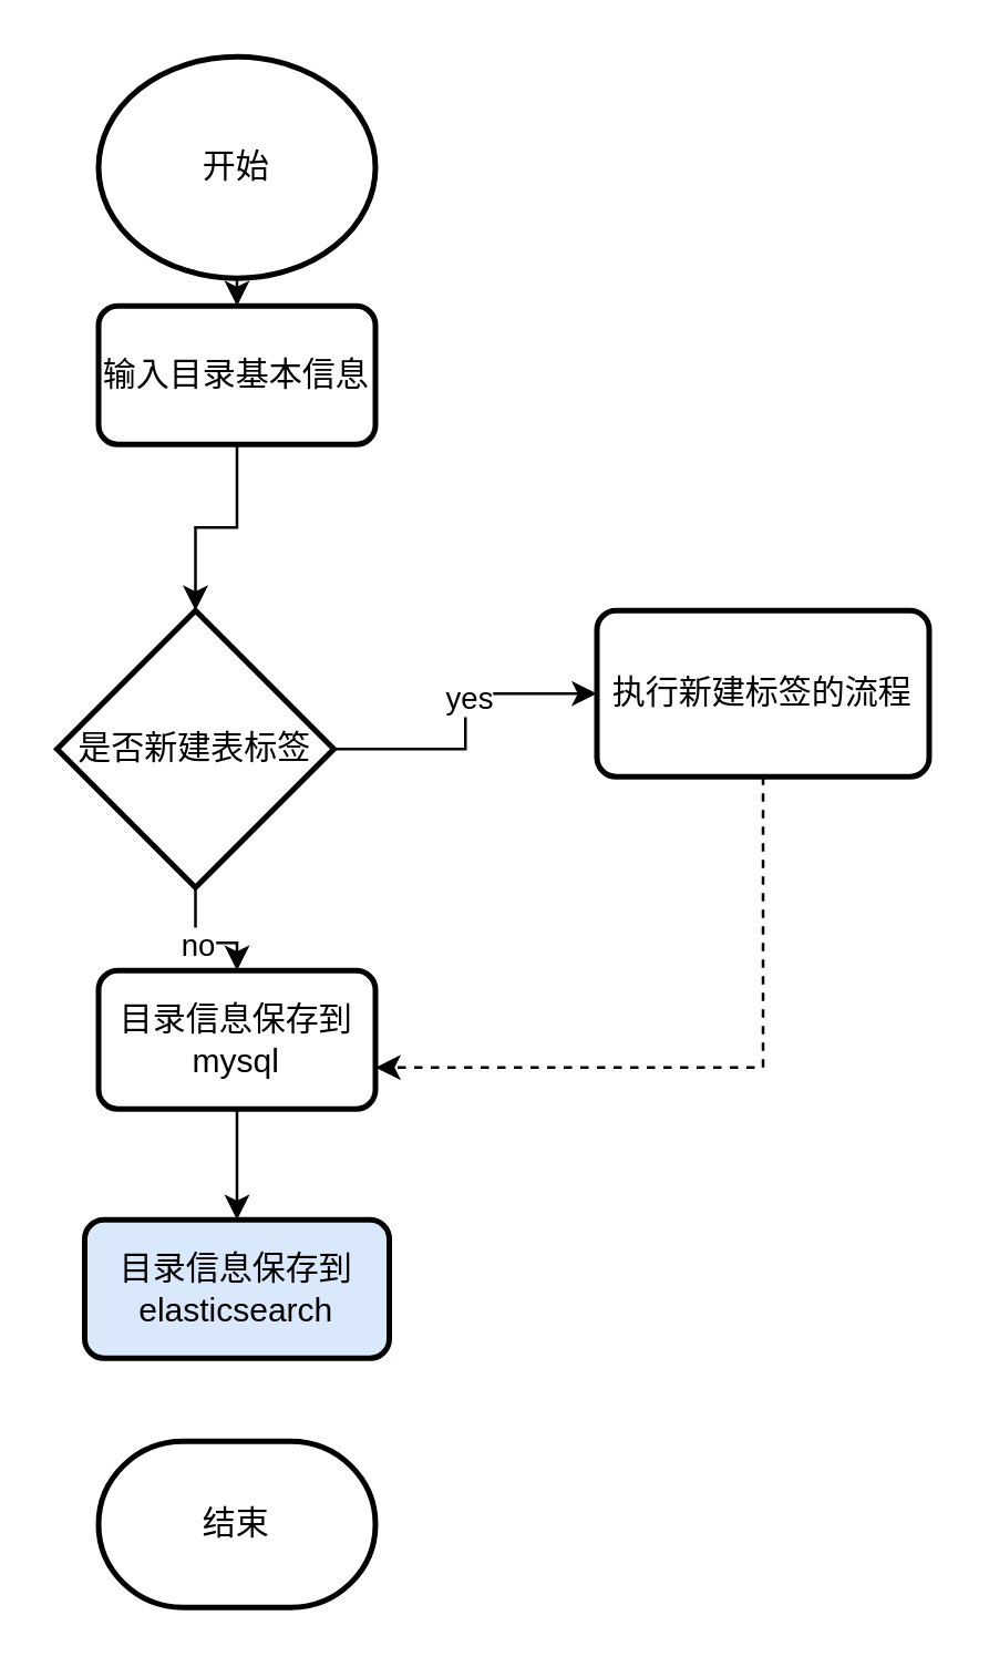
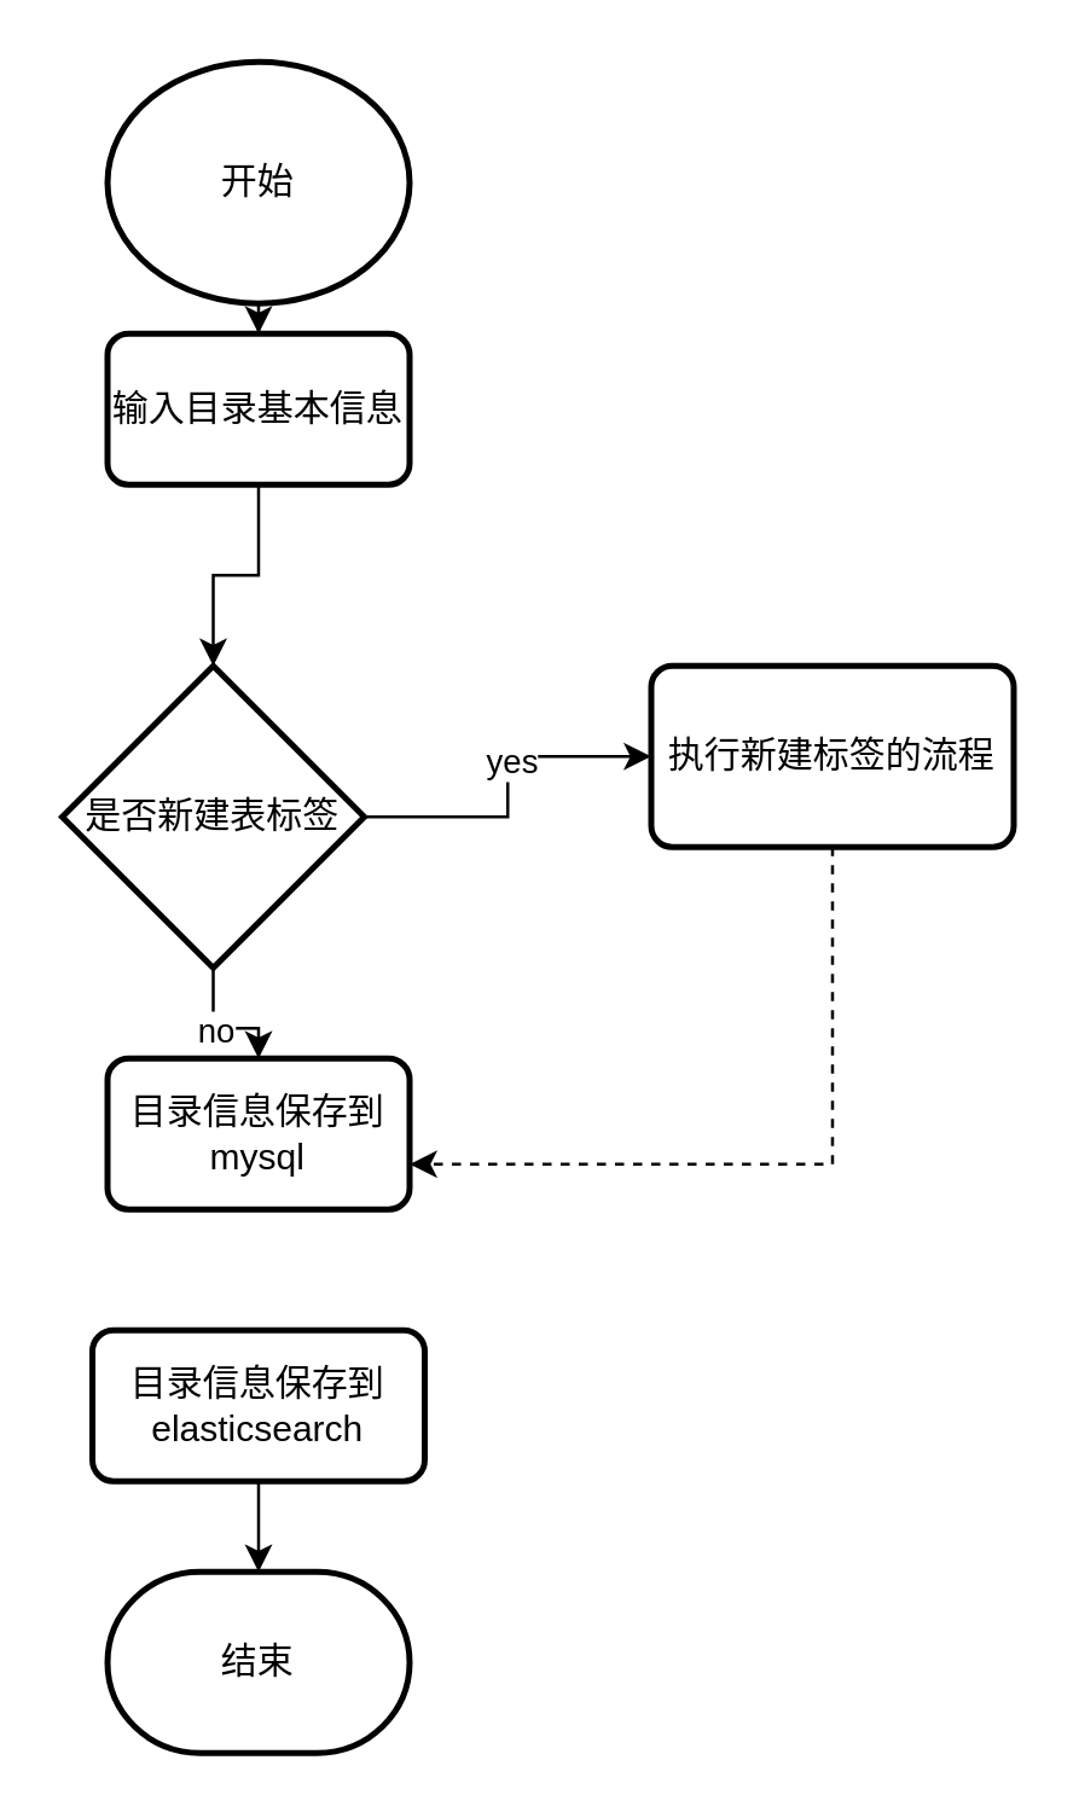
- <mxCell id="13" value="" style="edgeStyle=orthogonalEdgeStyle;rounded=0;orthogonalLoop=1;jettySize=auto;html=1;" edge="1" parent="1" source="14" target="16"><mxGeometry relative="1" as="geometry" /></mxCell>
- <mxCell id="16" value="目录信息保存到elasticsearch" style="rounded=1;whiteSpace=wrap;html=1;absoluteArcSize=1;arcSize=14;strokeWidth=2;fillColor=#dae8fc;" vertex="1" parent="1"><mxGeometry x="30" y="440" width="110" height="50" as="geometry" /></mxCell>
+ <mxCell id="16" value="目录信息保存到elasticsearch" style="rounded=1;whiteSpace=wrap;html=1;absoluteArcSize=1;arcSize=14;strokeWidth=2;" vertex="1" parent="1"><mxGeometry x="30" y="440" width="110" height="50" as="geometry" /></mxCell>
+ <mxCell id="15" value="" style="edgeStyle=orthogonalEdgeStyle;rounded=0;orthogonalLoop=1;jettySize=auto;html=1;" edge="1" parent="1" source="16" target="17"><mxGeometry relative="1" as="geometry" /></mxCell>
